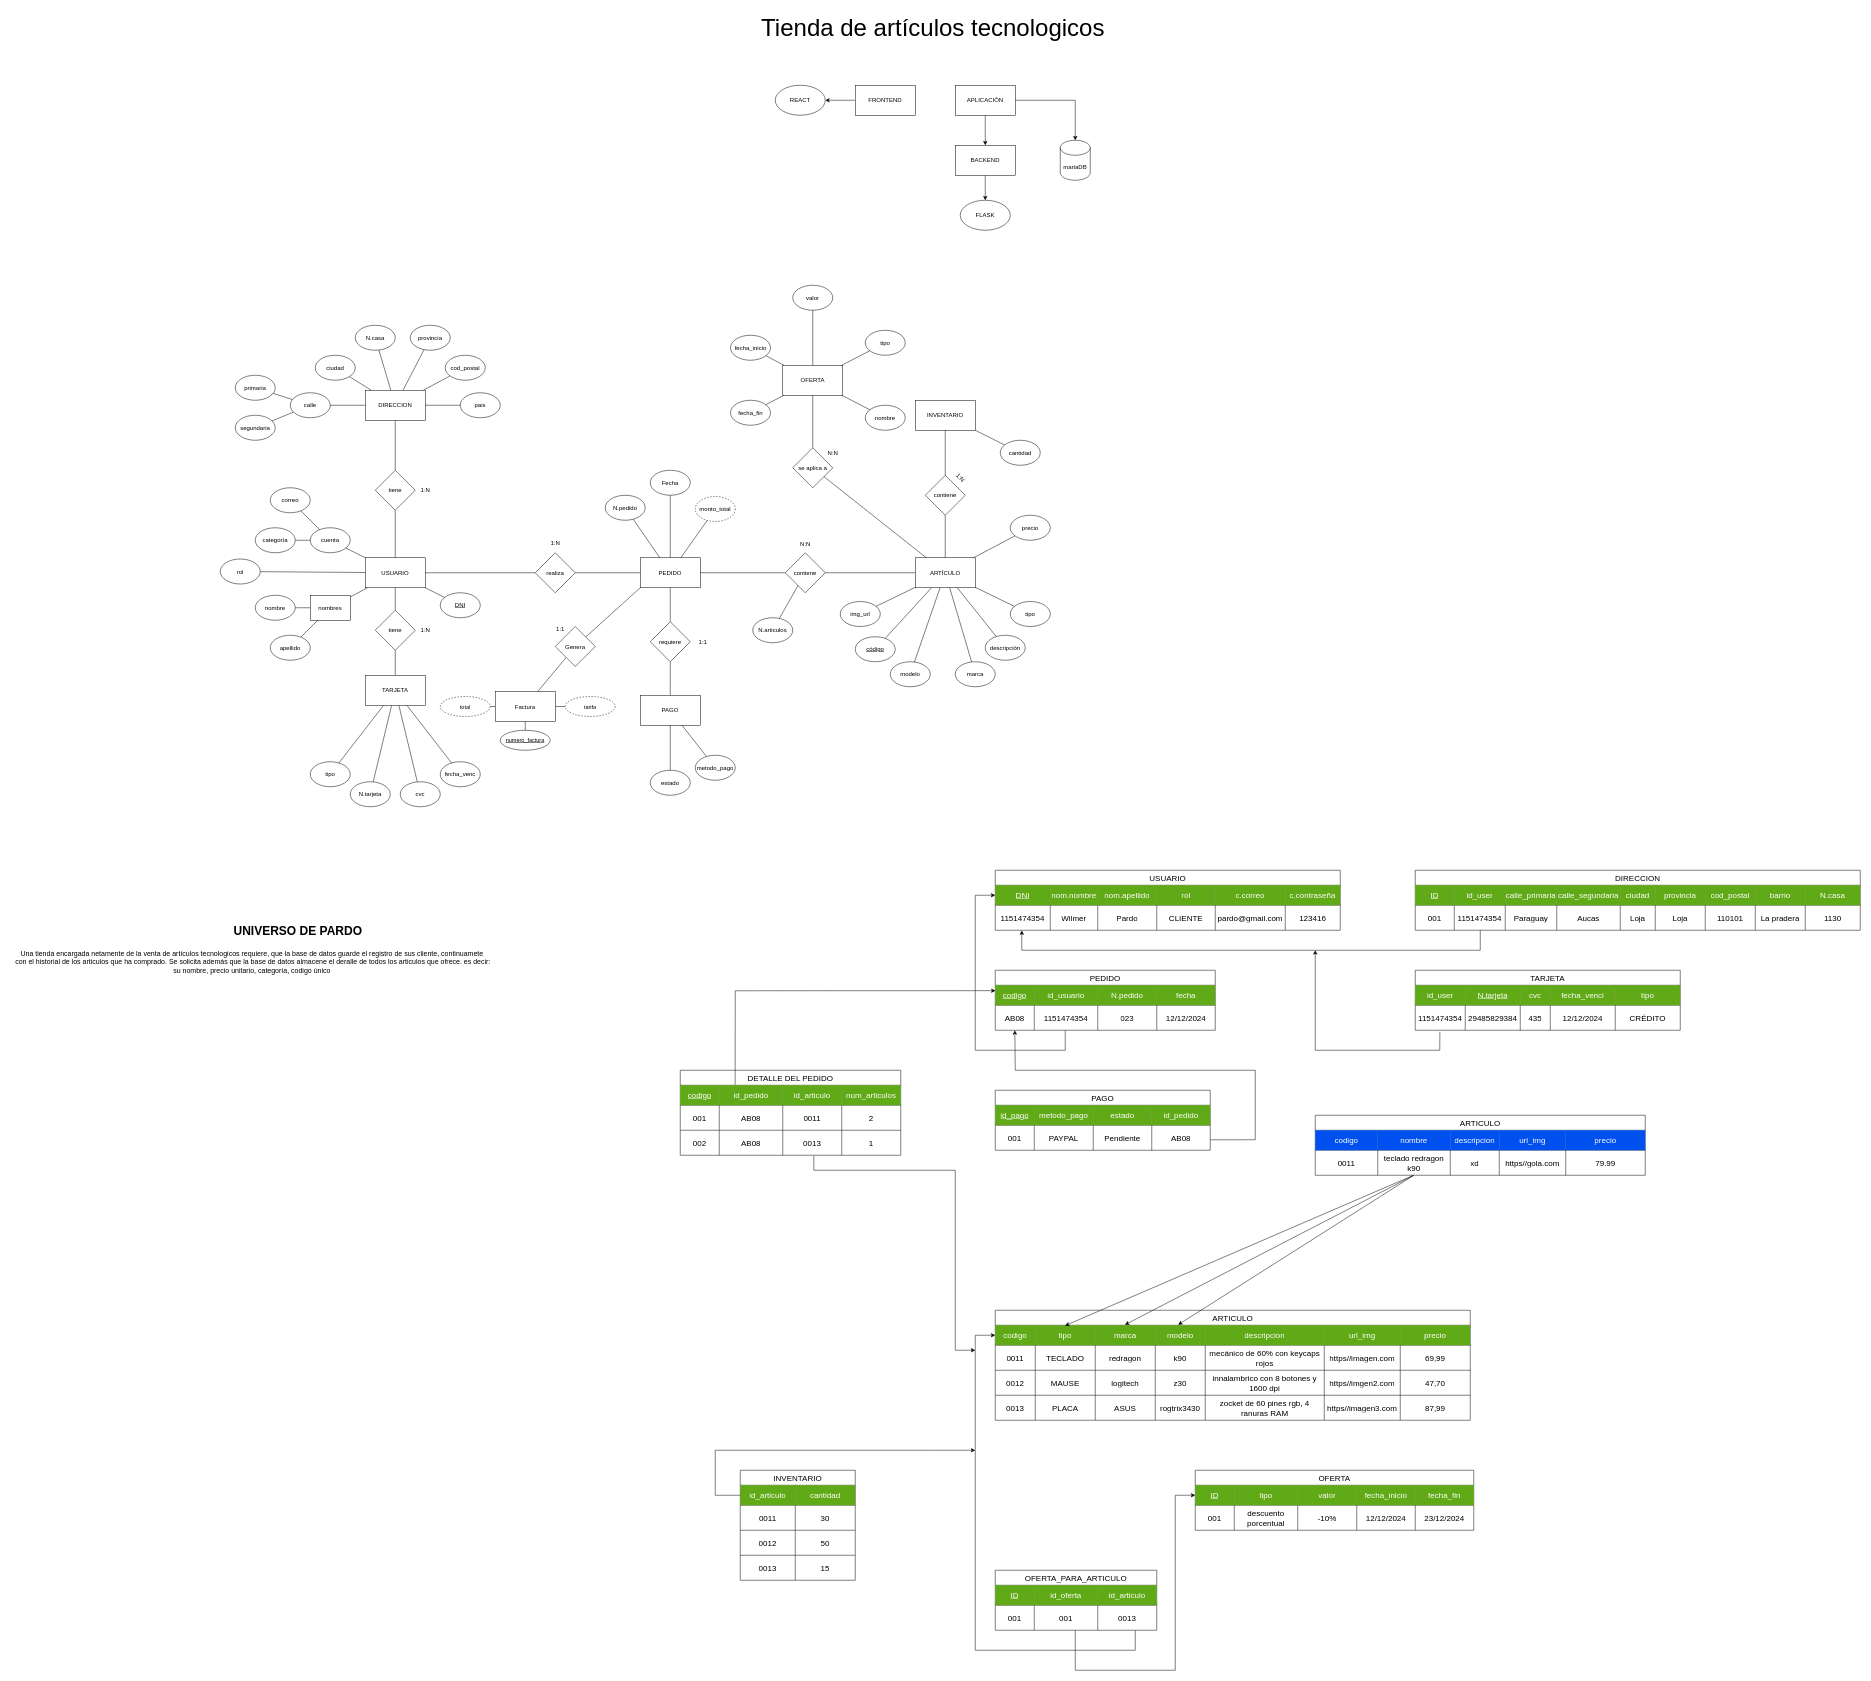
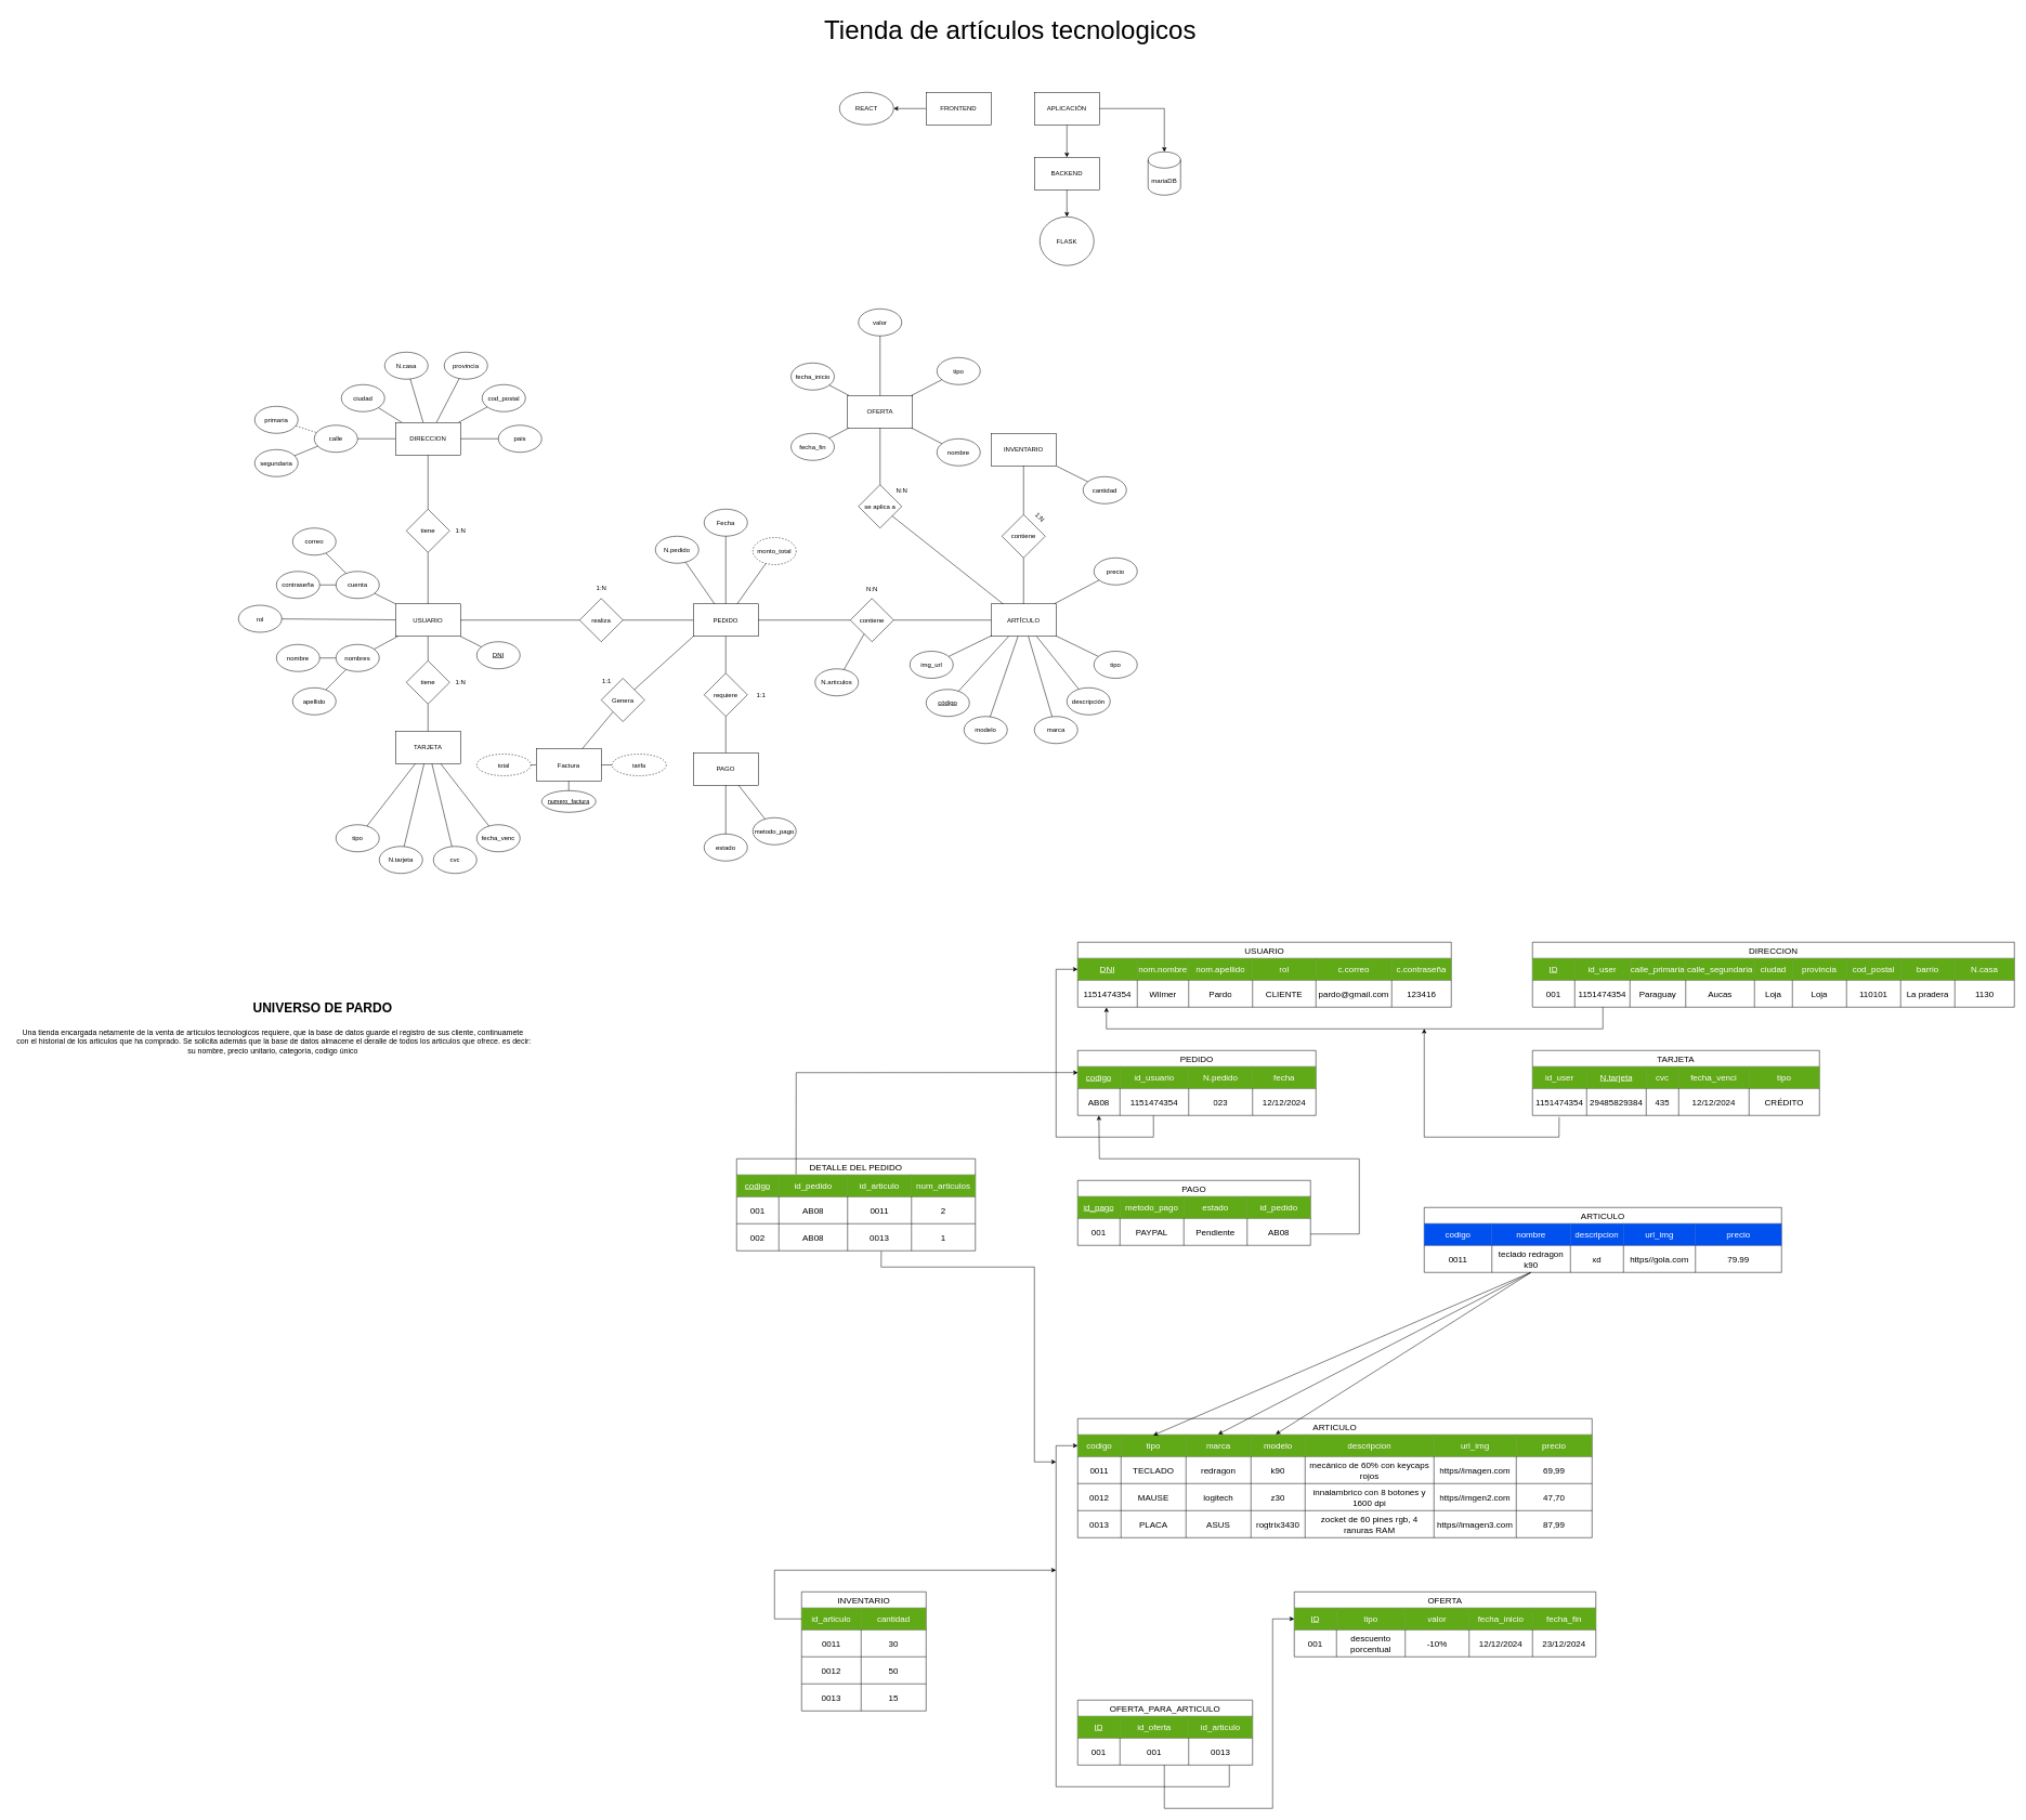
- <mxCell id="11" value="FLASK" style="ellipse;whiteSpace=wrap;html=1;" parent="1" vertex="1"><mxGeometry x="1920" y="400" width="100" height="60" as="geometry" /></mxCell>
+ <mxCell id="11" value="FLASK" style="ellipse;whiteSpace=wrap;html=1;" parent="1" vertex="1"><mxGeometry x="1920" y="400" width="100" height="90" as="geometry" /></mxCell>
- <mxCell id="299" value="" style="endArrow=none;html=1;rounded=0;" parent="1" source="298" target="80" edge="1"><mxGeometry width="50" height="50" relative="1" as="geometry"><mxPoint x="470" y="745" as="sourcePoint" /><mxPoint x="520" y="695" as="targetPoint" /></mxGeometry></mxCell>
+ <mxCell id="299" value="" style="endArrow=none;html=1;rounded=0;dashed=1;" parent="1" source="298" target="80" edge="1"><mxGeometry width="50" height="50" relative="1" as="geometry"><mxPoint x="470" y="745" as="sourcePoint" /><mxPoint x="520" y="695" as="targetPoint" /></mxGeometry></mxCell>
- <mxCell id="22" value="categoría" style="ellipse;whiteSpace=wrap;html=1;" parent="1" vertex="1"><mxGeometry x="510" y="1055" width="80" height="50" as="geometry" /></mxCell>
+ <mxCell id="22" value="contraseña" style="ellipse;whiteSpace=wrap;html=1;" parent="1" vertex="1"><mxGeometry x="510" y="1055" width="80" height="50" as="geometry" /></mxCell>
- <mxCell id="23" value="nombres" style="whiteSpace=wrap;html=1;rounded=0;" parent="1" vertex="1"><mxGeometry x="620" y="1190" width="80" height="50" as="geometry" /></mxCell>
+ <mxCell id="23" value="nombres" style="ellipse;whiteSpace=wrap;html=1;" parent="1" vertex="1"><mxGeometry x="620" y="1190" width="80" height="50" as="geometry" /></mxCell>
